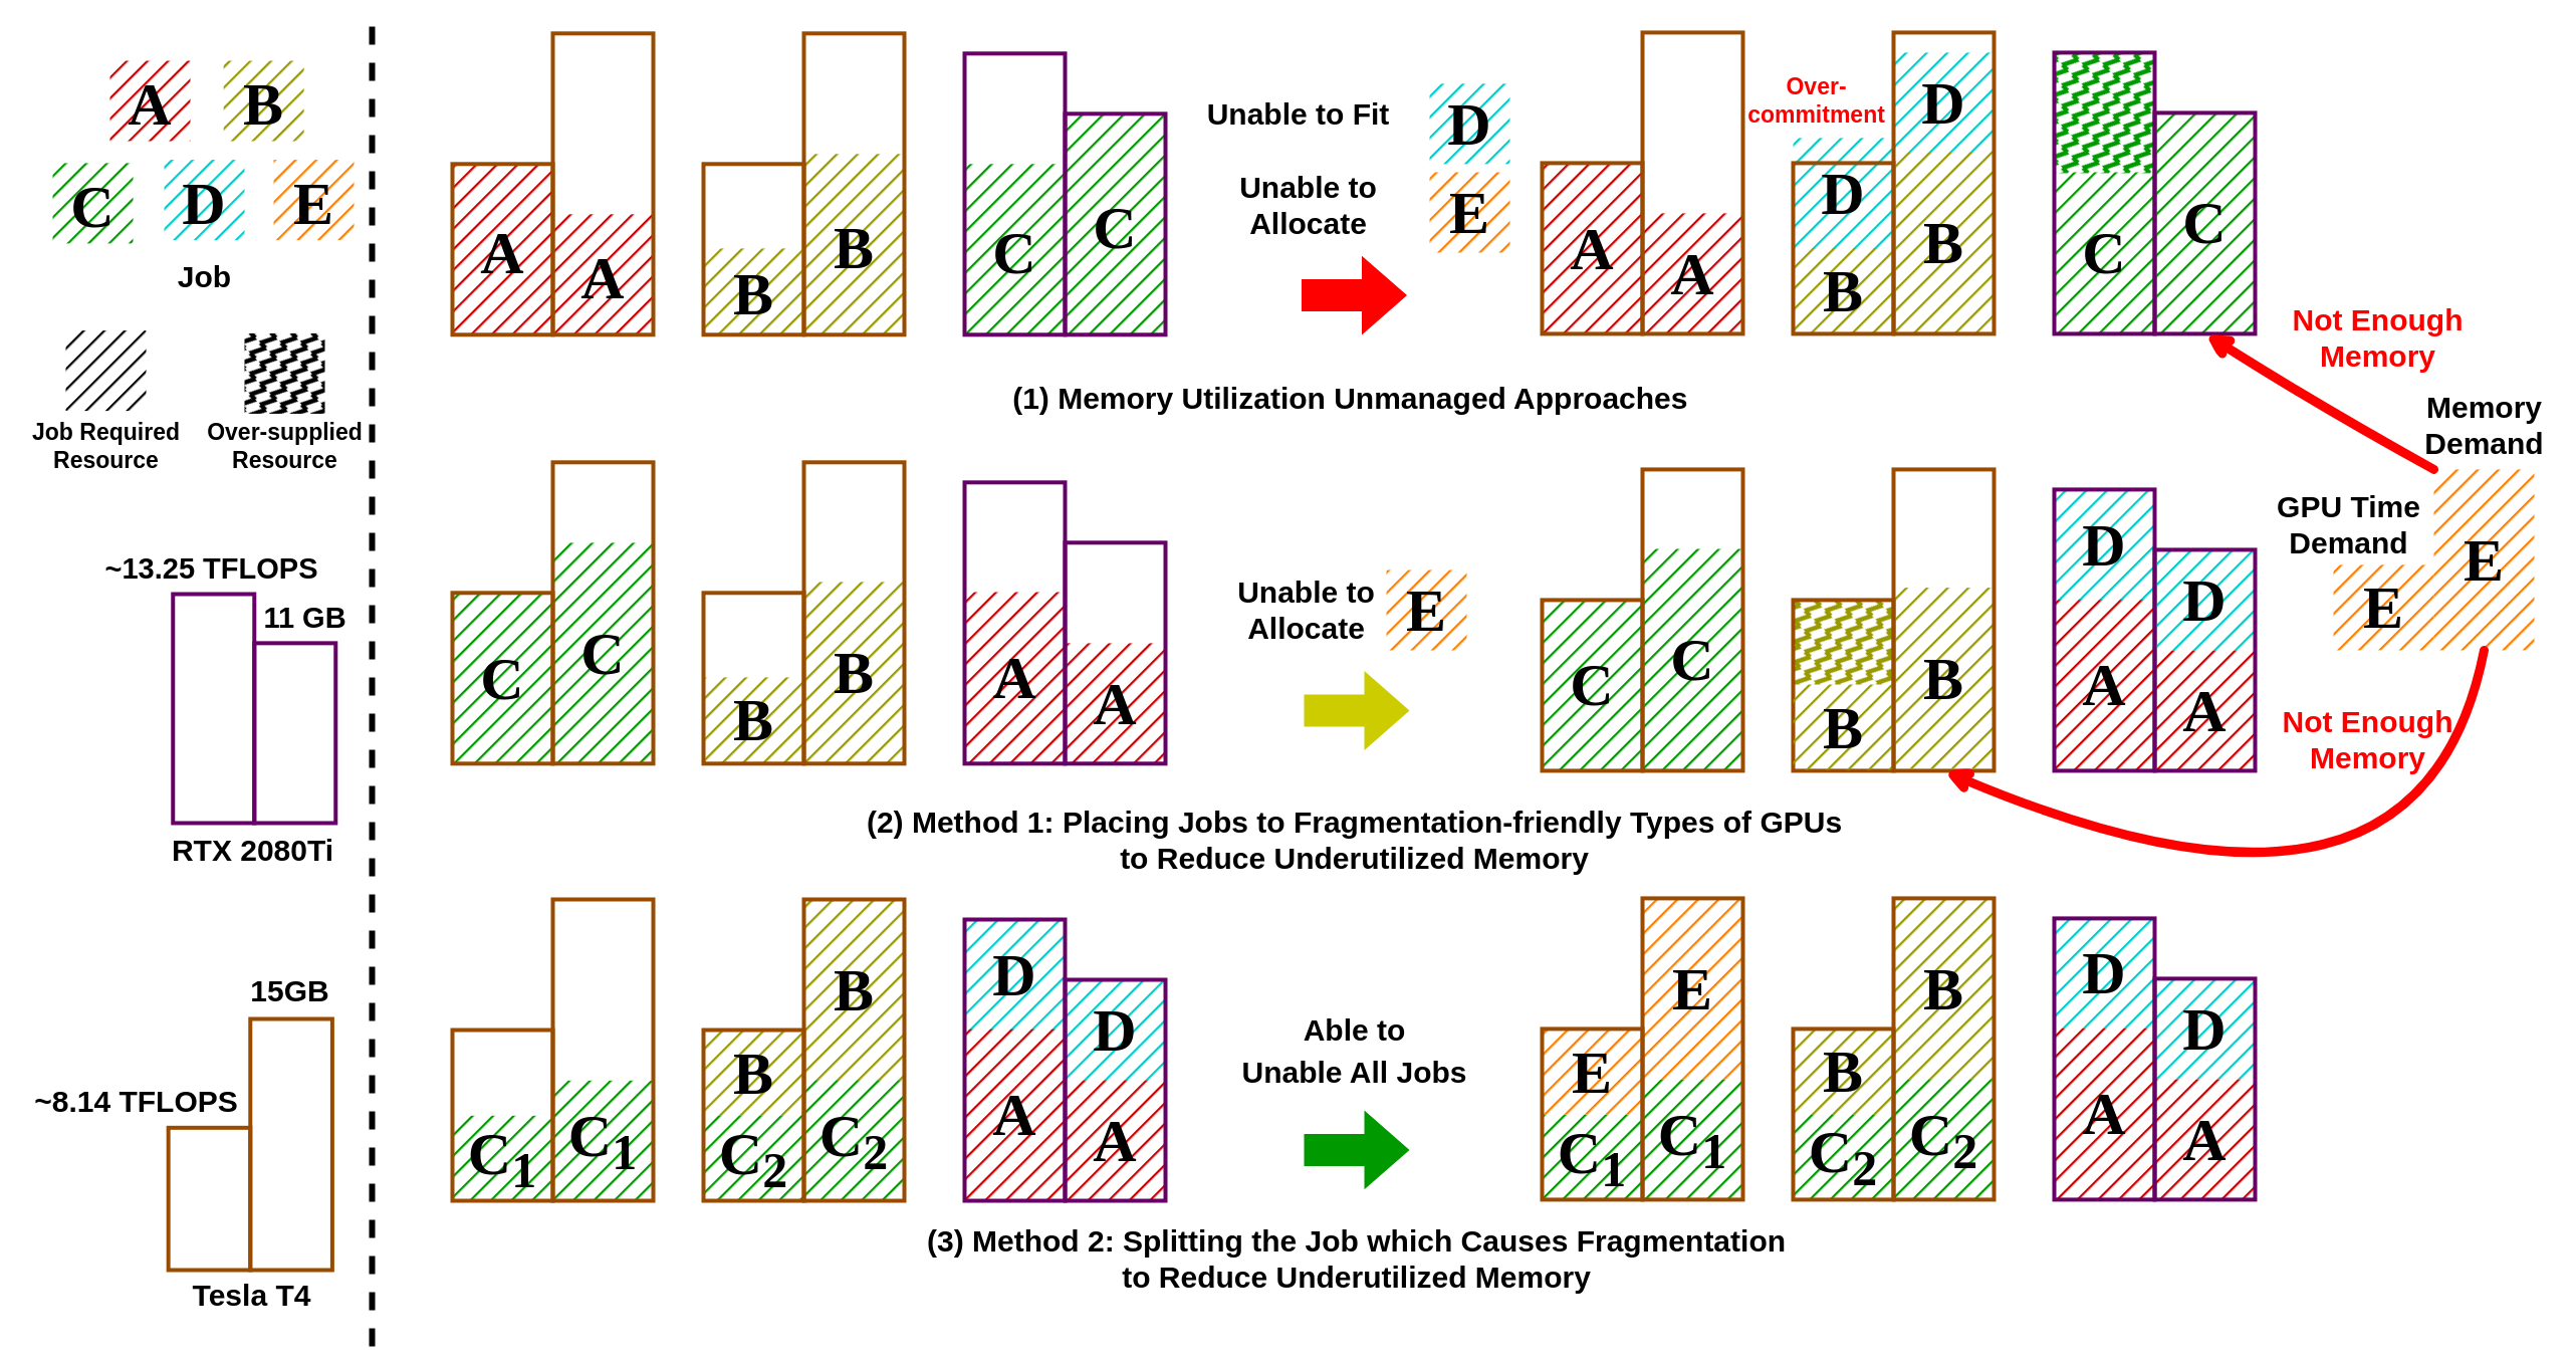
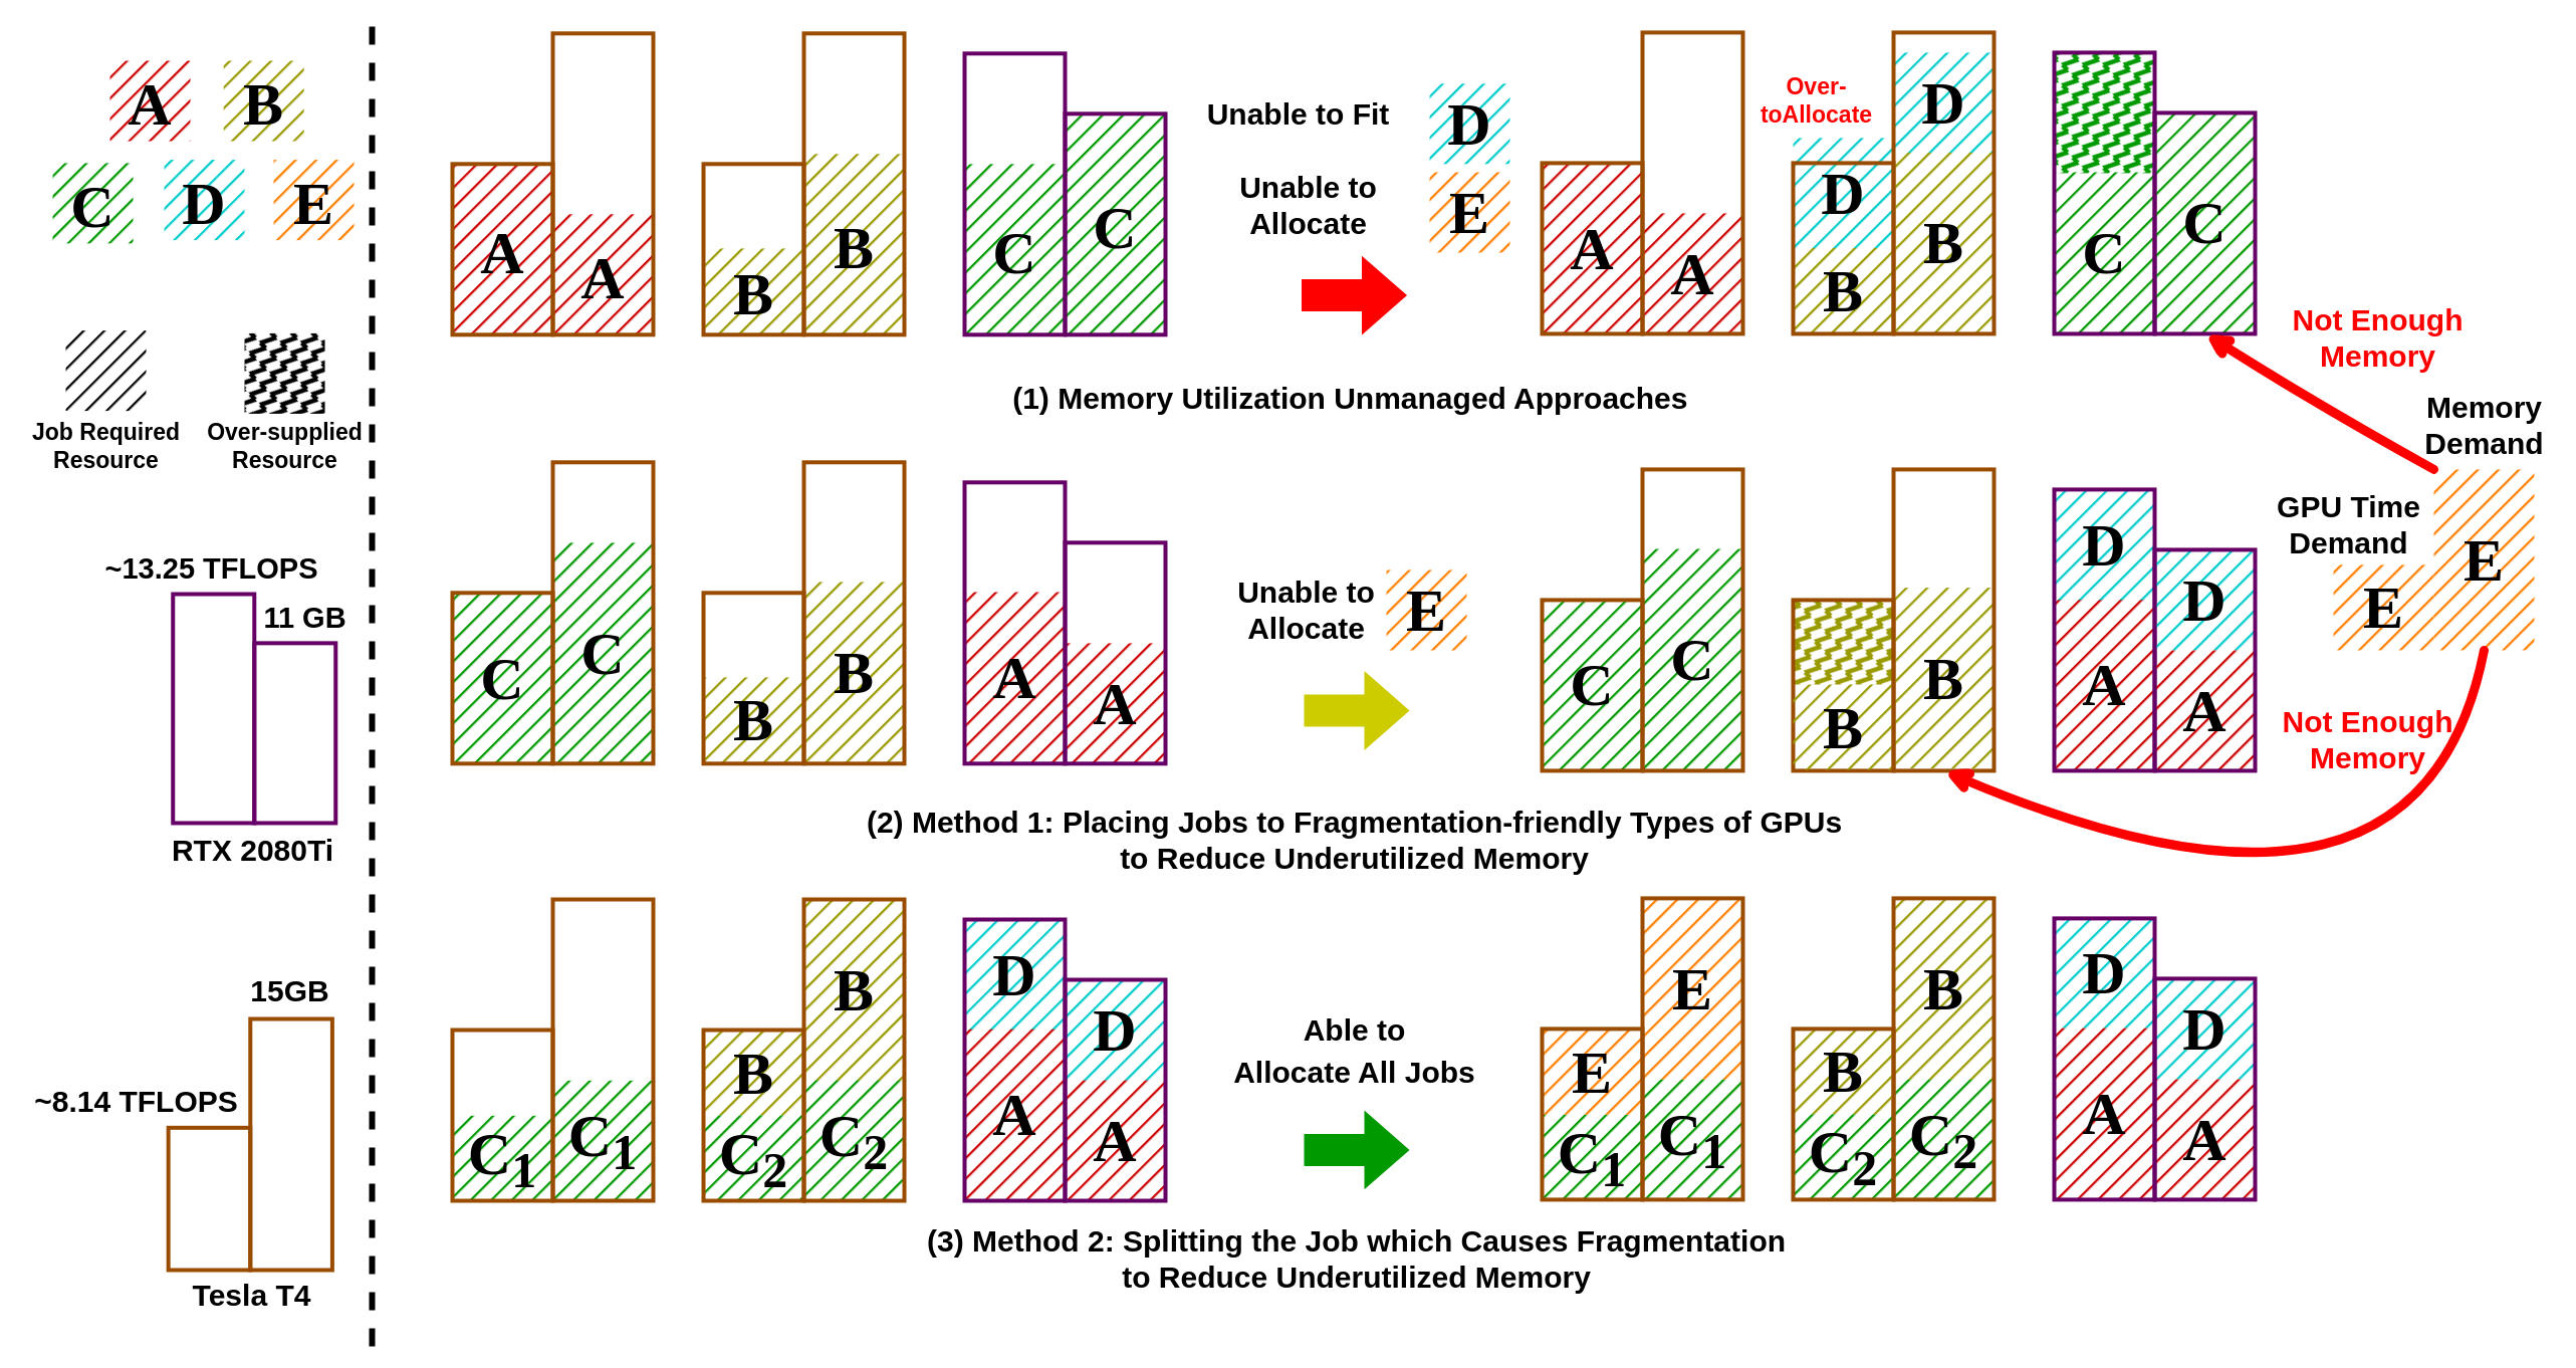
- <mxCell id="103" value="&lt;font style=&quot;font-size: 23px;&quot;&gt;Over-&lt;br&gt;commitment&lt;br style=&quot;font-size: 23px;&quot;&gt;&lt;/font&gt;" style="text;html=1;align=center;verticalAlign=middle;resizable=0;points=[];autosize=1;strokeColor=none;fillColor=none;fontStyle=1;fontSize=23;fontColor=#FF0000;" parent="1" vertex="1"><mxGeometry x="1728" y="65" width="160" height="70" as="geometry" /></mxCell>
+ <mxCell id="103" value="&lt;font style=&quot;font-size: 23px;&quot;&gt;Over-&lt;br&gt;toAllocate&lt;br style=&quot;font-size: 23px;&quot;&gt;&lt;/font&gt;" style="text;html=1;align=center;verticalAlign=middle;resizable=0;points=[];autosize=1;strokeColor=none;fillColor=none;fontStyle=1;fontSize=23;fontColor=#FF0000;" parent="1" vertex="1"><mxGeometry x="1728" y="65" width="160" height="70" as="geometry" /></mxCell>
- <mxCell id="86" value="Job" style="text;html=1;align=center;verticalAlign=middle;resizable=0;points=[];autosize=1;strokeColor=none;fillColor=none;fontSize=30;fontStyle=1" parent="1" vertex="1"><mxGeometry x="163" y="250" width="80" height="50" as="geometry" /></mxCell>
- <mxCell id="102" value="&lt;font style=&quot;font-size: 30px;&quot;&gt;Able to&lt;br style=&quot;&quot;&gt;Unable All Jobs&lt;/font&gt;" style="text;html=1;align=center;verticalAlign=middle;resizable=0;points=[];autosize=1;strokeColor=none;fillColor=none;fontSize=35;fontStyle=1" parent="1" vertex="1"><mxGeometry x="1217.5" y="993.9" width="260" height="100" as="geometry" /></mxCell>
+ <mxCell id="102" value="&lt;font style=&quot;font-size: 30px;&quot;&gt;Able to&lt;br style=&quot;&quot;&gt;Allocate All Jobs&lt;/font&gt;" style="text;html=1;align=center;verticalAlign=middle;resizable=0;points=[];autosize=1;strokeColor=none;fillColor=none;fontSize=35;fontStyle=1" parent="1" vertex="1"><mxGeometry x="1217.5" y="993.9" width="260" height="100" as="geometry" /></mxCell>
